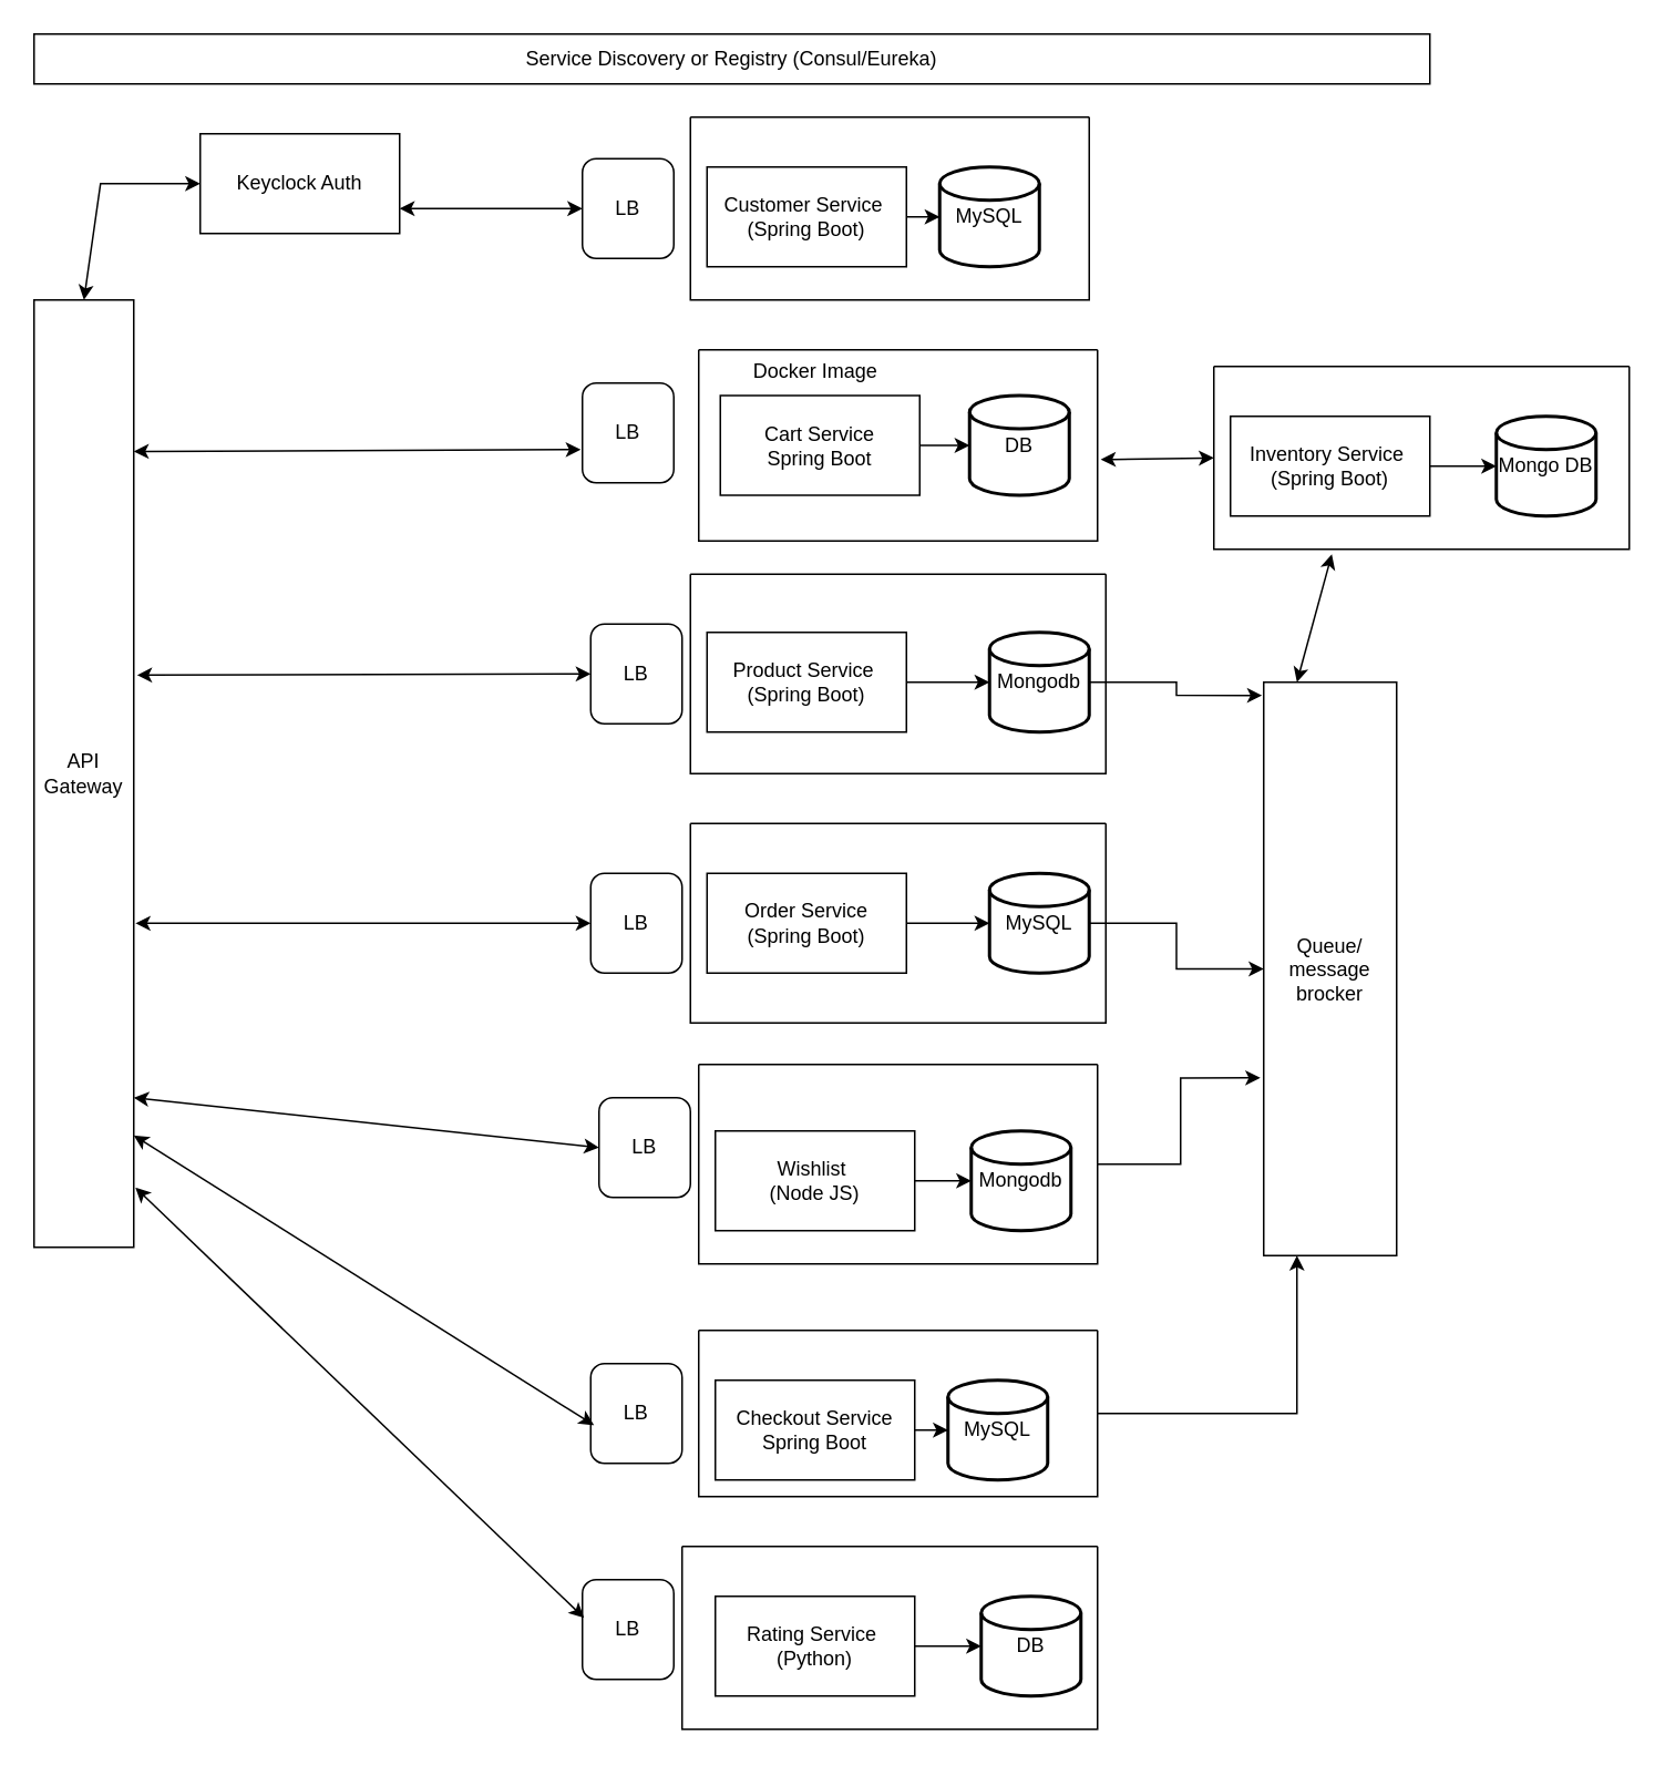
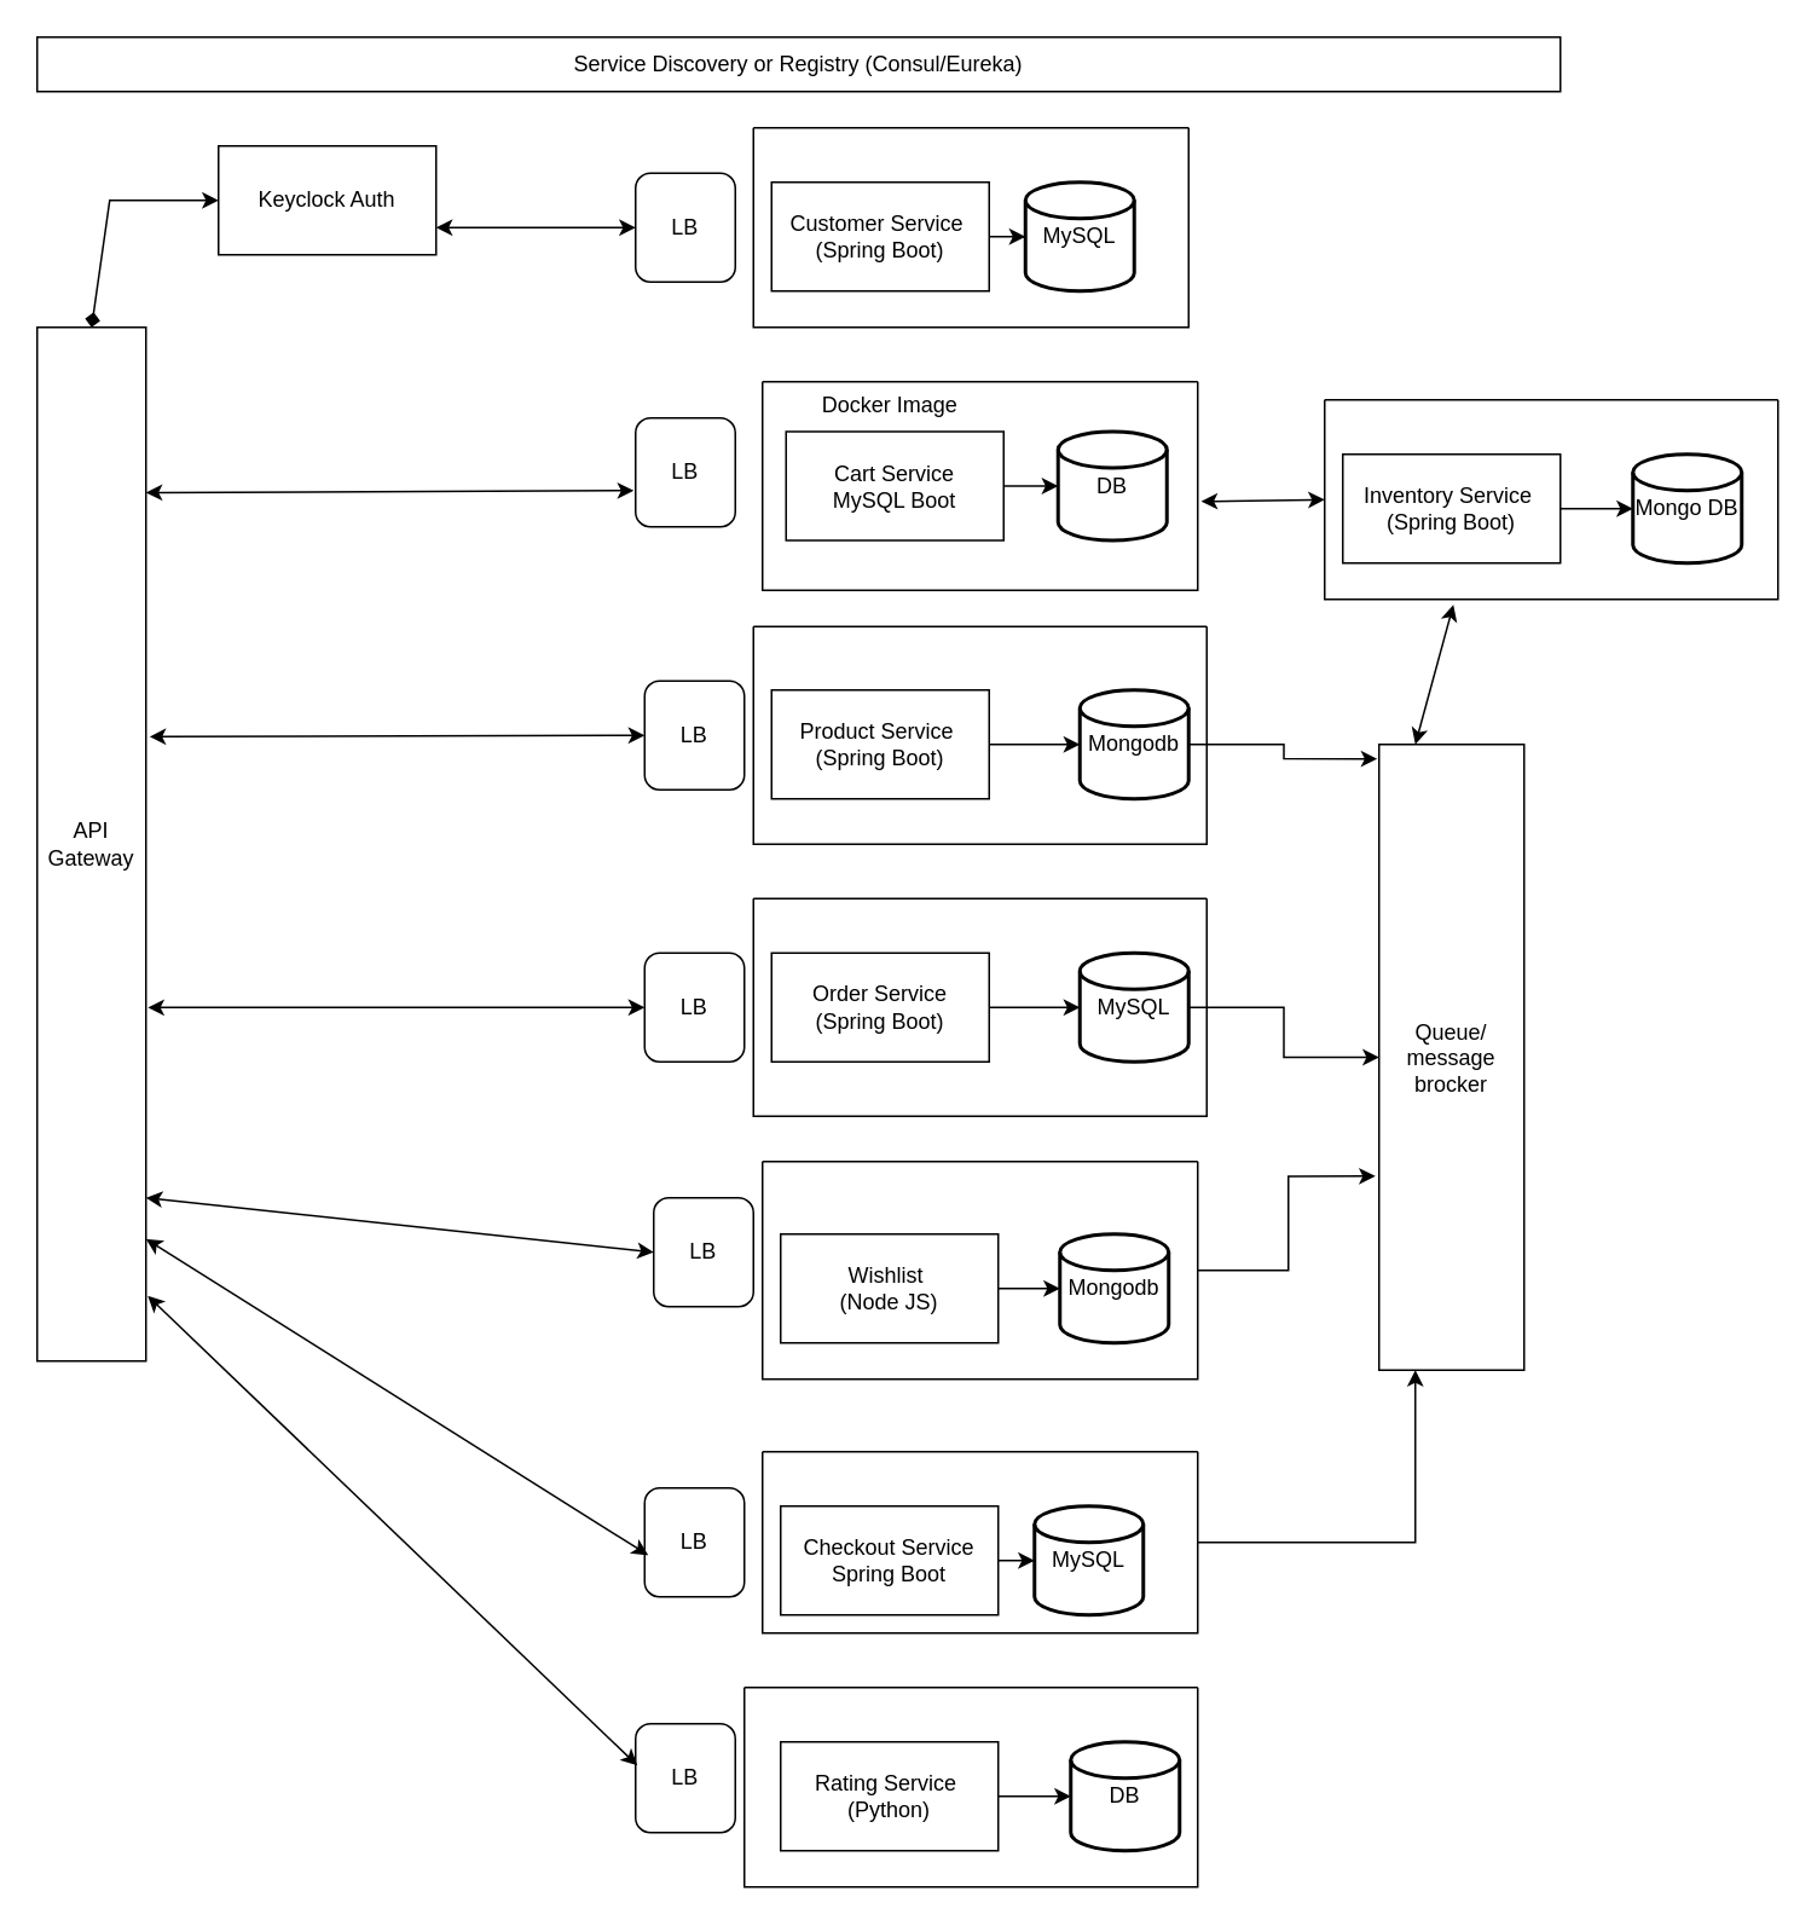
- <mxCell id="56" value="" style="endArrow=classic;startArrow=classic;html=1;rounded=0;entryX=0.5;entryY=0;entryDx=0;entryDy=0;exitX=0;exitY=0.5;exitDx=0;exitDy=0;" edge="1" parent="1" source="4" target="2"><mxGeometry width="50" height="50" relative="1" as="geometry"><mxPoint x="530" y="80" as="sourcePoint" /><mxPoint x="580" y="30" as="targetPoint" /><Array as="points"><mxPoint x="60" y="110" /></Array></mxGeometry></mxCell>
+ <mxCell id="56" value="" style="endArrow=diamond;startArrow=classic;html=1;rounded=0;entryX=0.5;entryY=0;entryDx=0;entryDy=0;exitX=0;exitY=0.5;exitDx=0;exitDy=0;" edge="1" parent="1" source="4" target="2"><mxGeometry width="50" height="50" relative="1" as="geometry"><mxPoint x="530" y="80" as="sourcePoint" /><mxPoint x="580" y="30" as="targetPoint" /><Array as="points"><mxPoint x="60" y="110" /></Array></mxGeometry></mxCell>
- <mxCell id="35" value="Cart Service&lt;br&gt;Spring Boot" style="rounded=0;whiteSpace=wrap;html=1;" vertex="1" parent="34"><mxGeometry x="13" y="27.5" width="120" height="60" as="geometry" /></mxCell>
+ <mxCell id="35" value="Cart Service&lt;br&gt;MySQL Boot" style="rounded=0;whiteSpace=wrap;html=1;" vertex="1" parent="34"><mxGeometry x="13" y="27.5" width="120" height="60" as="geometry" /></mxCell>
